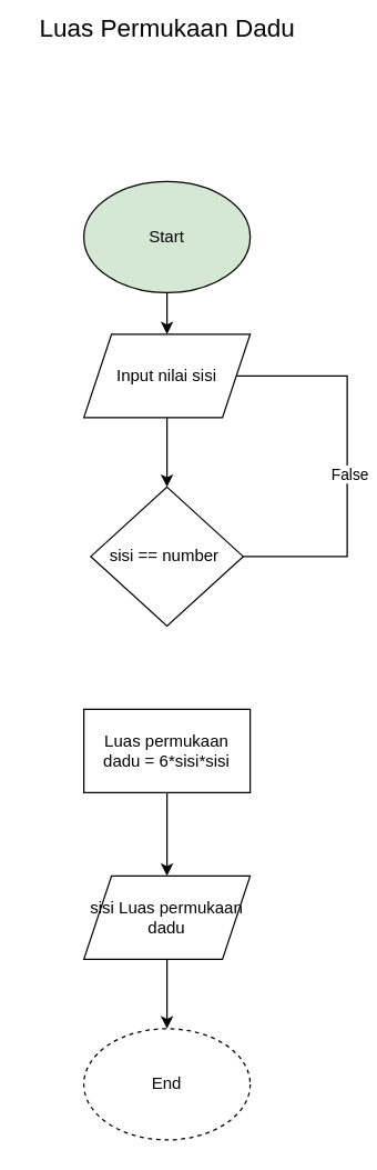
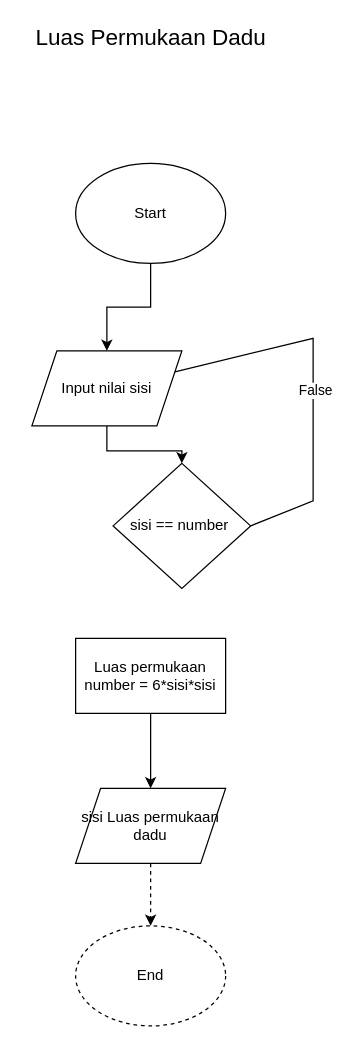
- <mxCell id="14" value="&lt;font style=&quot;font-size: 18px&quot;&gt;Luas Permukaan Dadu&lt;/font&gt;" style="text;html=1;align=center;verticalAlign=middle;resizable=0;points=[];autosize=1;strokeColor=none;fillColor=none;" parent="1" vertex="1"><mxGeometry x="20" y="10" width="200" height="20" as="geometry" /></mxCell>
+ <mxCell id="14" value="&lt;font style=&quot;font-size: 18px&quot;&gt;Luas Permukaan Dadu&lt;/font&gt;" style="text;html=1;align=center;verticalAlign=middle;resizable=0;points=[];autosize=1;strokeColor=none;fillColor=none;" parent="1" vertex="1"><mxGeometry x="20" y="20" width="200" height="20" as="geometry" /></mxCell>
- <mxCell id="3" value="Start" style="ellipse;whiteSpace=wrap;html=1;fillColor=#d5e8d4;" parent="1" vertex="1"><mxGeometry x="60" y="130" width="120" height="80" as="geometry" /></mxCell>
+ <mxCell id="3" value="Start" style="ellipse;whiteSpace=wrap;html=1;" parent="1" vertex="1"><mxGeometry x="60" y="130" width="120" height="80" as="geometry" /></mxCell>
- <mxCell id="5" value="Input nilai sisi" style="shape=parallelogram;perimeter=parallelogramPerimeter;whiteSpace=wrap;html=1;fixedSize=1;" parent="1" vertex="1"><mxGeometry x="60" y="240" width="120" height="60" as="geometry" /></mxCell>
+ <mxCell id="5" value="Input nilai sisi" style="shape=parallelogram;perimeter=parallelogramPerimeter;whiteSpace=wrap;html=1;fixedSize=1;" parent="1" vertex="1"><mxGeometry x="25" y="280" width="120" height="60" as="geometry" /></mxCell>
- <mxCell id="6" value="sisi == number&amp;nbsp;" style="rhombus;whiteSpace=wrap;html=1;" parent="1" vertex="1"><mxGeometry x="65" y="350" width="110" height="100" as="geometry" /></mxCell>
+ <mxCell id="6" value="sisi == number&amp;nbsp;" style="rhombus;whiteSpace=wrap;html=1;" parent="1" vertex="1"><mxGeometry x="90" y="370" width="110" height="100" as="geometry" /></mxCell>
- <mxCell id="10" value="Luas permukaan dadu = 6*sisi*sisi" style="rounded=0;whiteSpace=wrap;html=1;" parent="1" vertex="1"><mxGeometry x="60" y="510" width="120" height="60" as="geometry" /></mxCell>
+ <mxCell id="10" value="Luas permukaan number = 6*sisi*sisi" style="rounded=0;whiteSpace=wrap;html=1;" parent="1" vertex="1"><mxGeometry x="60" y="510" width="120" height="60" as="geometry" /></mxCell>
- <mxCell id="11" value="" style="edgeStyle=orthogonalEdgeStyle;rounded=0;orthogonalLoop=1;jettySize=auto;html=1;" parent="1" source="12" target="13" edge="1"><mxGeometry relative="1" as="geometry" /></mxCell>
+ <mxCell id="11" value="" style="edgeStyle=orthogonalEdgeStyle;rounded=0;orthogonalLoop=1;jettySize=auto;html=1;dashed=1;" parent="1" source="12" target="13" edge="1"><mxGeometry relative="1" as="geometry" /></mxCell>
